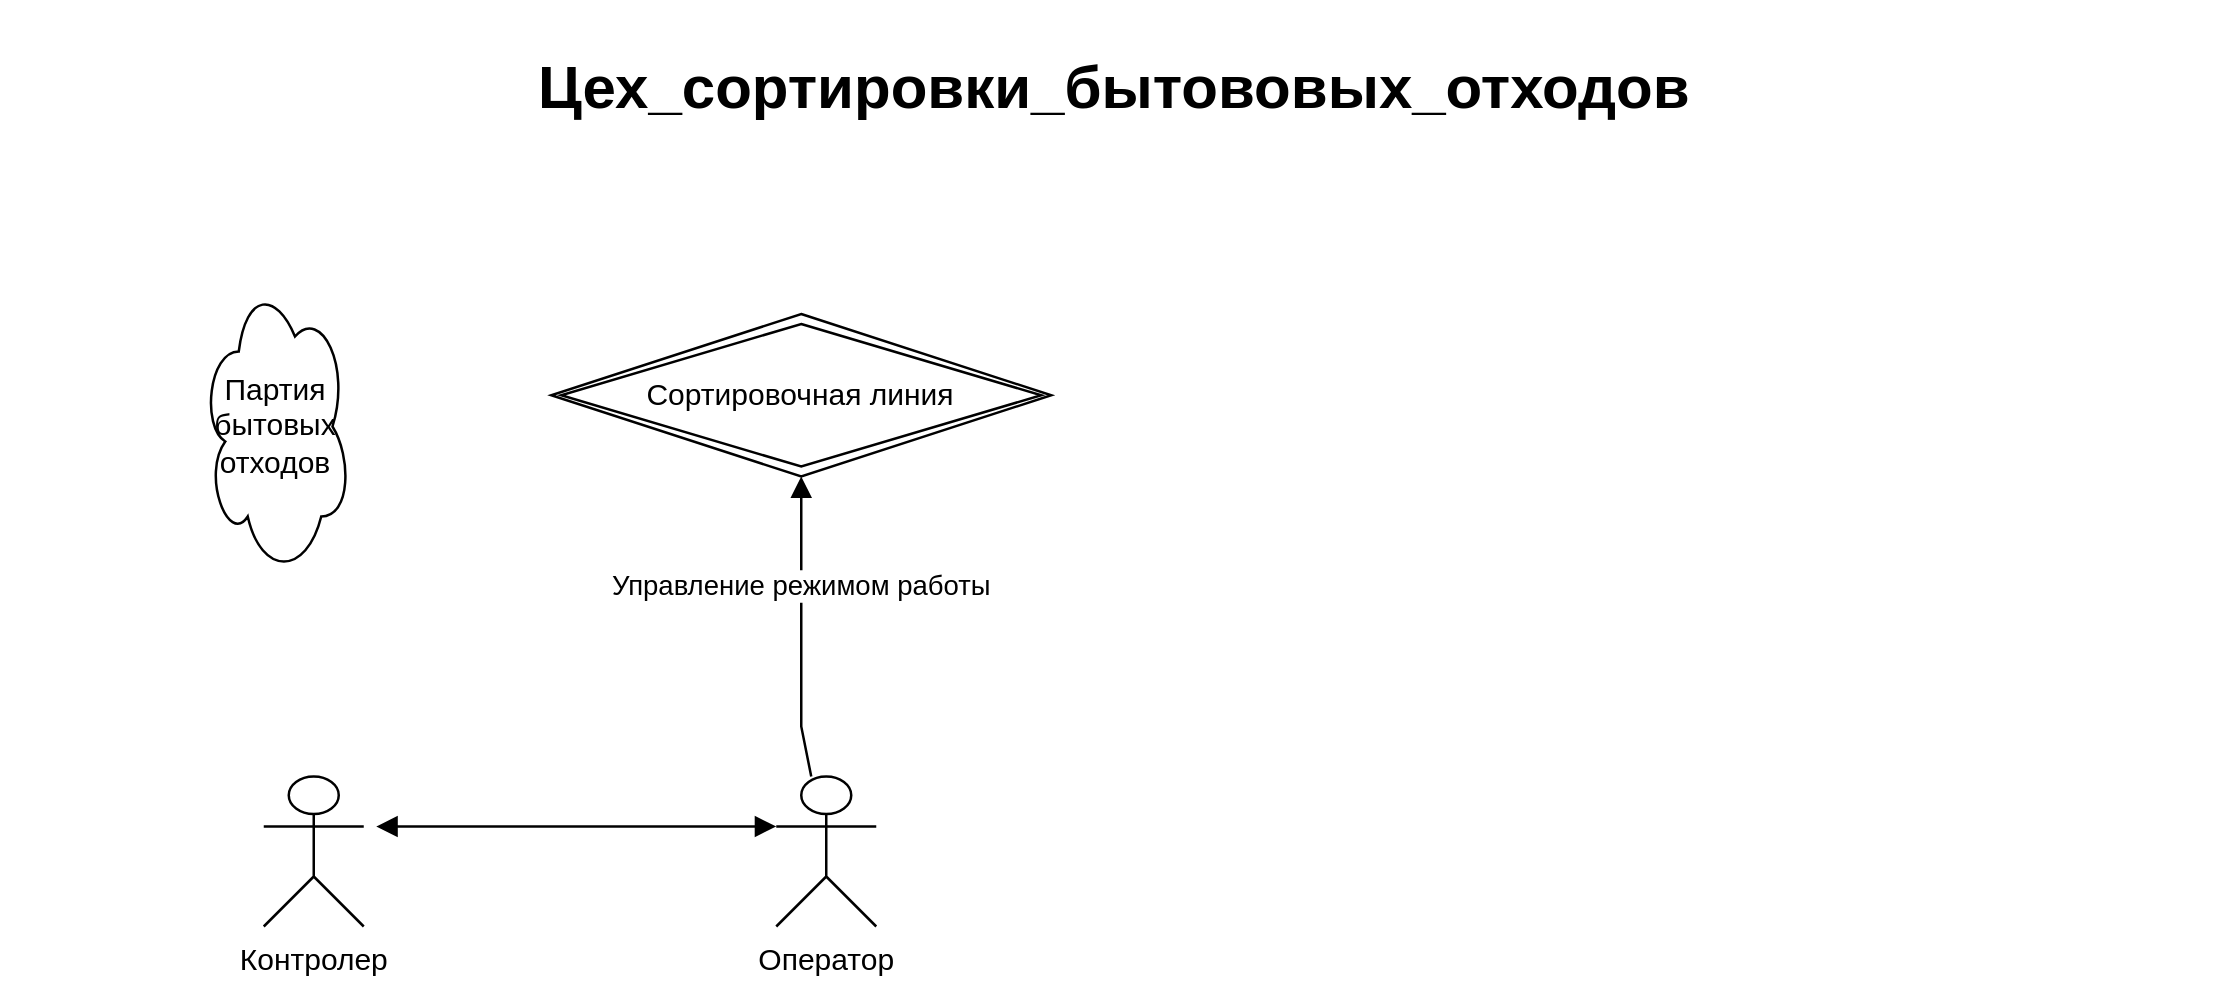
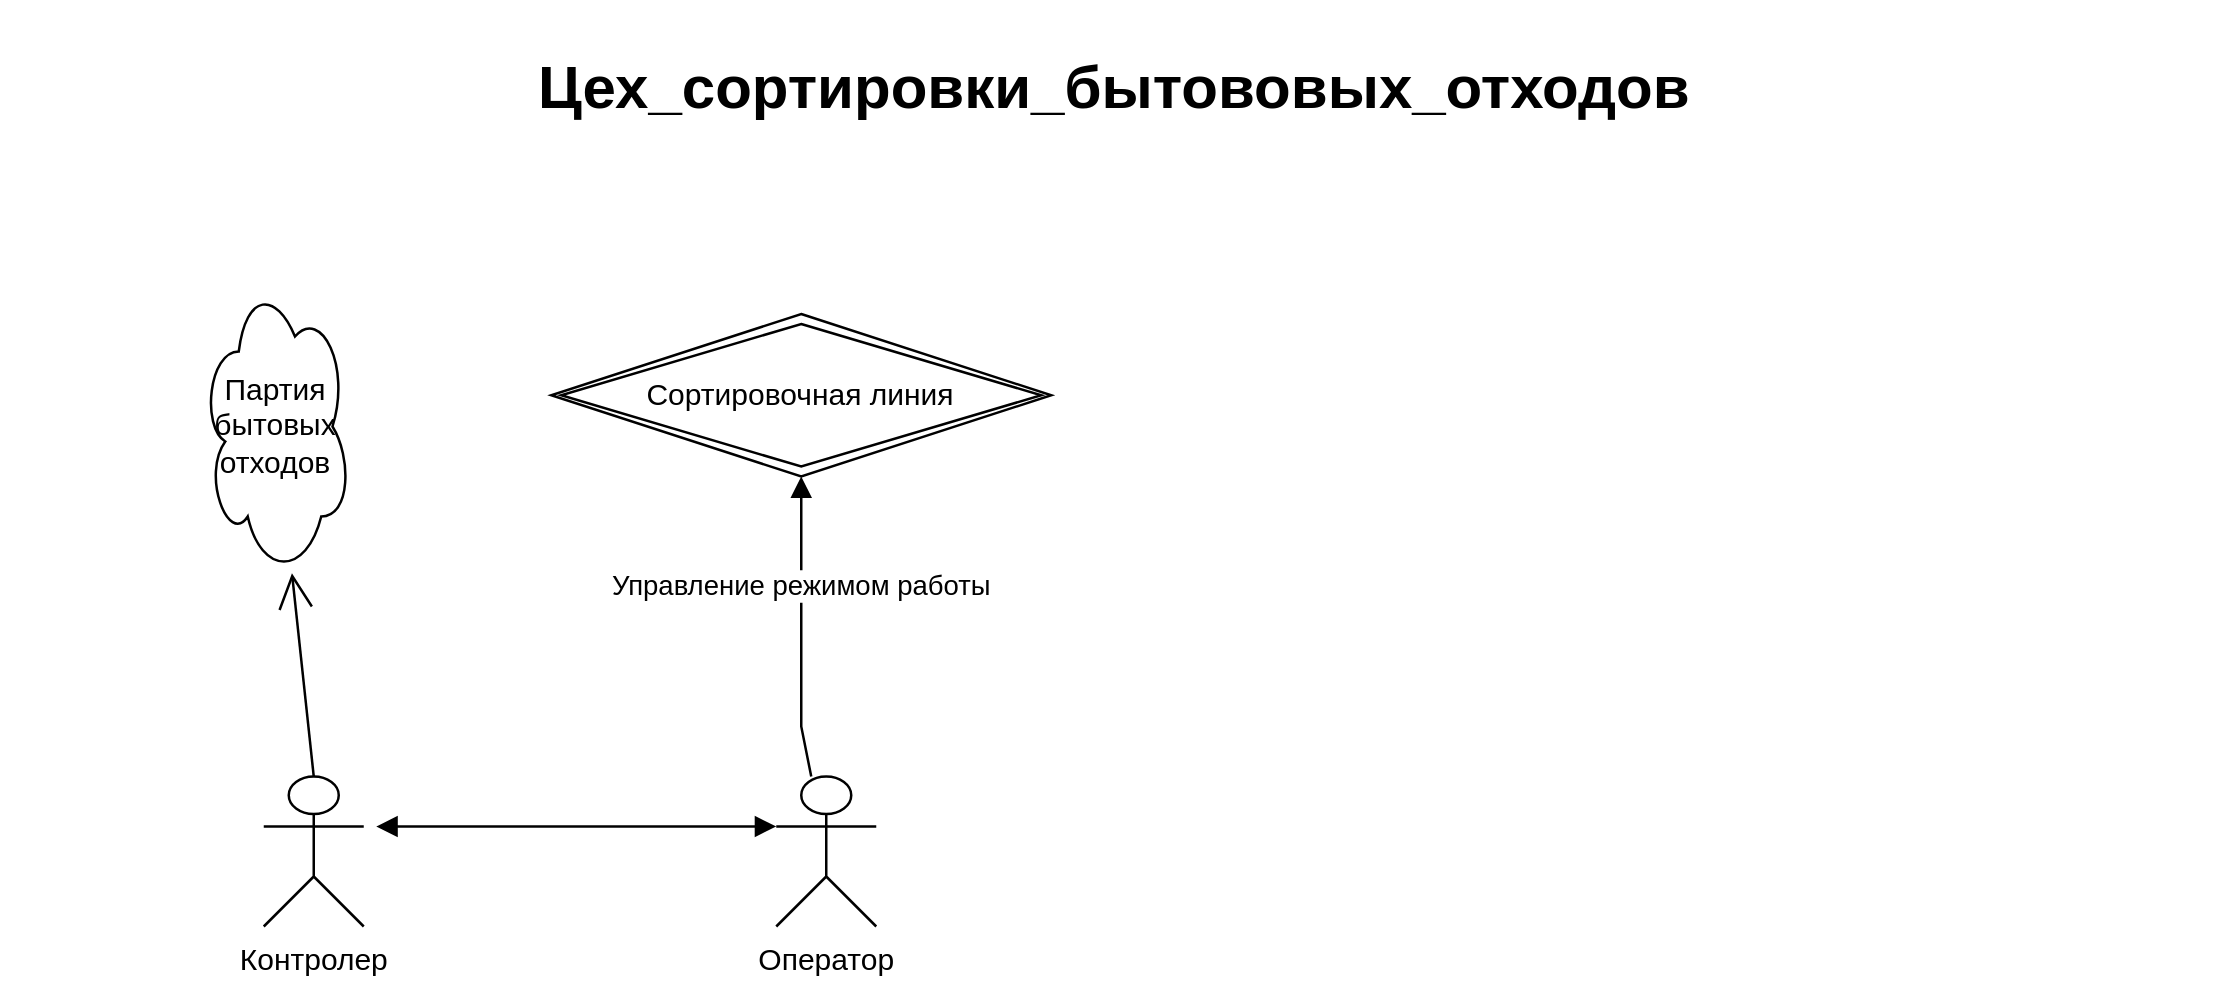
+ <mxCell id="8" value="" style="endArrow=open;endFill=1;endSize=12;html=1;rounded=0;exitX=0.5;exitY=0;exitDx=0;exitDy=0;exitPerimeter=0;" edge="1" parent="1" source="9" target="3"><mxGeometry width="160" relative="1" as="geometry"><mxPoint x="-40" y="270" as="sourcePoint" /><mxPoint x="70" y="220" as="targetPoint" /></mxGeometry></mxCell>
